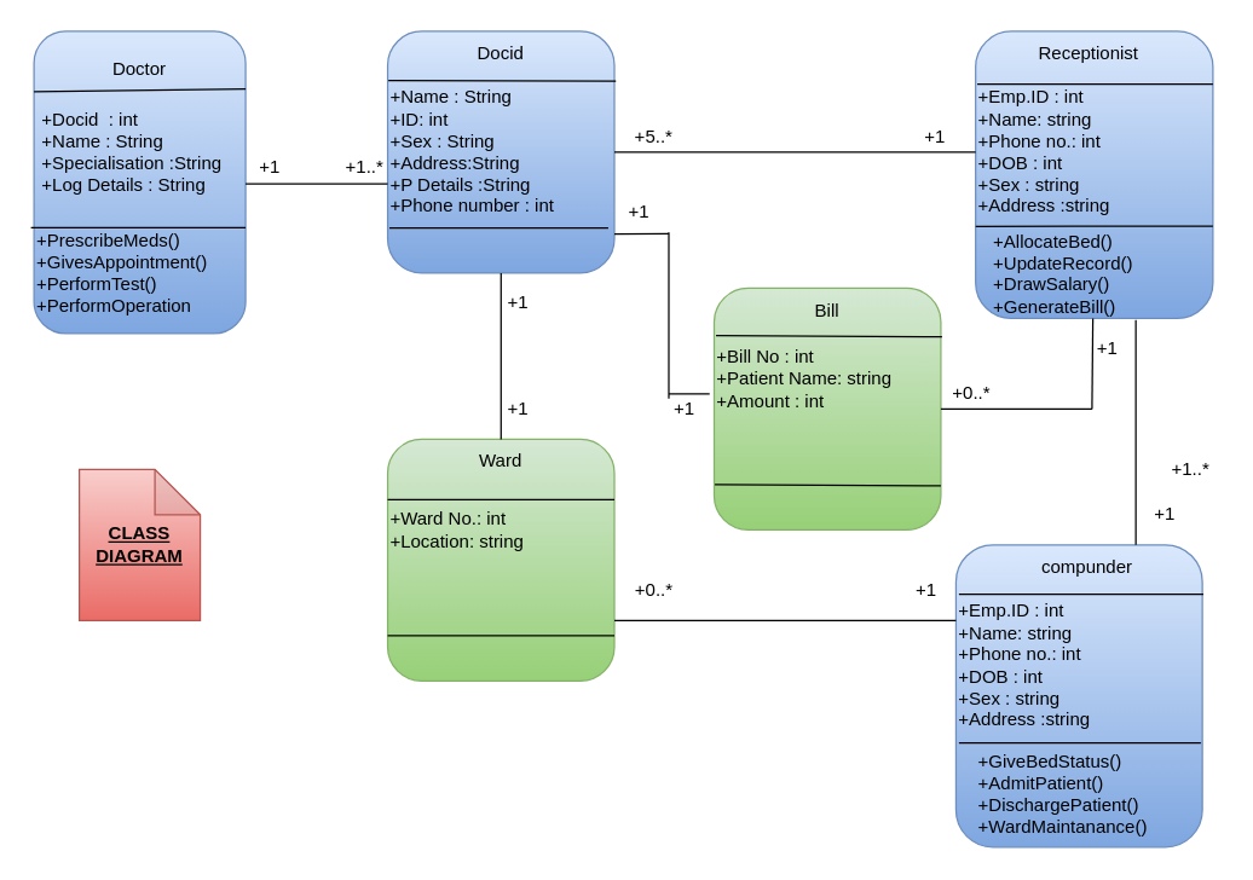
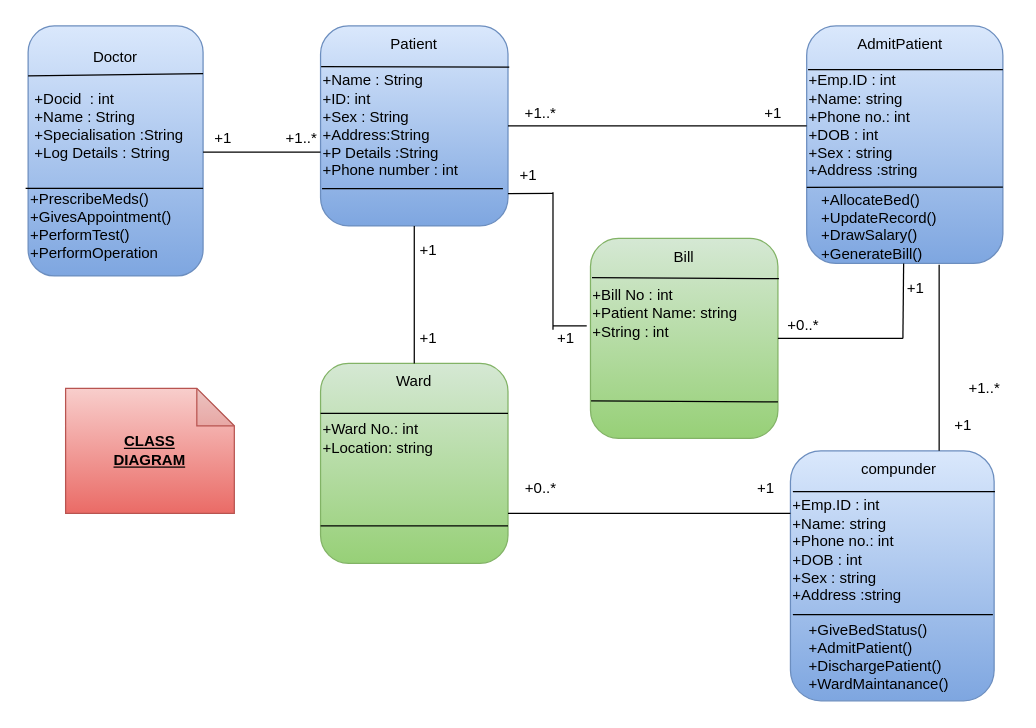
- <mxCell id="23" value="Docid" style="text;html=1;strokeColor=none;fillColor=none;align=center;verticalAlign=middle;whiteSpace=wrap;rounded=0;" vertex="1" parent="1"><mxGeometry x="266" y="20" width="130" height="30" as="geometry" /></mxCell>
+ <mxCell id="23" value="Patient" style="text;html=1;strokeColor=none;fillColor=none;align=center;verticalAlign=middle;whiteSpace=wrap;rounded=0;" vertex="1" parent="1"><mxGeometry x="266" y="20" width="130" height="30" as="geometry" /></mxCell>
- <mxCell id="26" value="Receptionist" style="text;html=1;strokeColor=none;fillColor=none;align=center;verticalAlign=middle;whiteSpace=wrap;rounded=0;" vertex="1" parent="1"><mxGeometry x="655" y="20" width="130" height="30" as="geometry" /></mxCell>
+ <mxCell id="26" value="AdmitPatient" style="text;html=1;strokeColor=none;fillColor=none;align=center;verticalAlign=middle;whiteSpace=wrap;rounded=0;" vertex="1" parent="1"><mxGeometry x="655" y="20" width="130" height="30" as="geometry" /></mxCell>
- <mxCell id="47" value="+5..*&amp;nbsp; &amp;nbsp; &amp;nbsp; &amp;nbsp; &amp;nbsp; &amp;nbsp; &amp;nbsp; &amp;nbsp; &amp;nbsp; &amp;nbsp; &amp;nbsp; &amp;nbsp; &amp;nbsp; &amp;nbsp; &amp;nbsp; &amp;nbsp; &amp;nbsp; &amp;nbsp; &amp;nbsp; &amp;nbsp; &amp;nbsp; &amp;nbsp; &amp;nbsp; &amp;nbsp; &amp;nbsp; +1" style="text;html=1;align=center;verticalAlign=middle;resizable=0;points=[];autosize=1;" vertex="1" parent="1"><mxGeometry x="412" y="80" width="220" height="20" as="geometry" /></mxCell>
+ <mxCell id="47" value="+1..*&amp;nbsp; &amp;nbsp; &amp;nbsp; &amp;nbsp; &amp;nbsp; &amp;nbsp; &amp;nbsp; &amp;nbsp; &amp;nbsp; &amp;nbsp; &amp;nbsp; &amp;nbsp; &amp;nbsp; &amp;nbsp; &amp;nbsp; &amp;nbsp; &amp;nbsp; &amp;nbsp; &amp;nbsp; &amp;nbsp; &amp;nbsp; &amp;nbsp; &amp;nbsp; &amp;nbsp; &amp;nbsp; +1" style="text;html=1;align=center;verticalAlign=middle;resizable=0;points=[];autosize=1;" vertex="1" parent="1"><mxGeometry x="412" y="80" width="220" height="20" as="geometry" /></mxCell>
- <mxCell id="40" value="+Bill No : int&amp;nbsp;&lt;br&gt;+Patient Name: string&lt;br&gt;+Amount : int" style="text;html=1;strokeColor=none;fillColor=none;align=left;verticalAlign=middle;whiteSpace=wrap;rounded=0;" vertex="1" parent="1"><mxGeometry x="472" y="220" width="130" height="60" as="geometry" /></mxCell>
+ <mxCell id="40" value="+Bill No : int&amp;nbsp;&lt;br&gt;+Patient Name: string&lt;br&gt;+String : int" style="text;html=1;strokeColor=none;fillColor=none;align=left;verticalAlign=middle;whiteSpace=wrap;rounded=0;" vertex="1" parent="1"><mxGeometry x="472" y="220" width="130" height="60" as="geometry" /></mxCell>
- <mxCell id="45" value="&lt;b&gt;&lt;u&gt;CLASS&lt;br&gt;DIAGRAM&lt;/u&gt;&lt;/b&gt;" style="shape=note;whiteSpace=wrap;html=1;backgroundOutline=1;darkOpacity=0.05;gradientColor=#ea6b66;fillColor=#f8cecc;strokeColor=#b85450;" vertex="1" parent="1"><mxGeometry x="52" y="310" width="80" height="100" as="geometry" /></mxCell>
+ <mxCell id="45" value="&lt;b&gt;&lt;u&gt;CLASS&lt;br&gt;DIAGRAM&lt;/u&gt;&lt;/b&gt;" style="shape=note;whiteSpace=wrap;html=1;backgroundOutline=1;darkOpacity=0.05;gradientColor=#ea6b66;fillColor=#f8cecc;strokeColor=#b85450;" vertex="1" parent="1"><mxGeometry x="52" y="310" width="135" height="100" as="geometry" /></mxCell>
